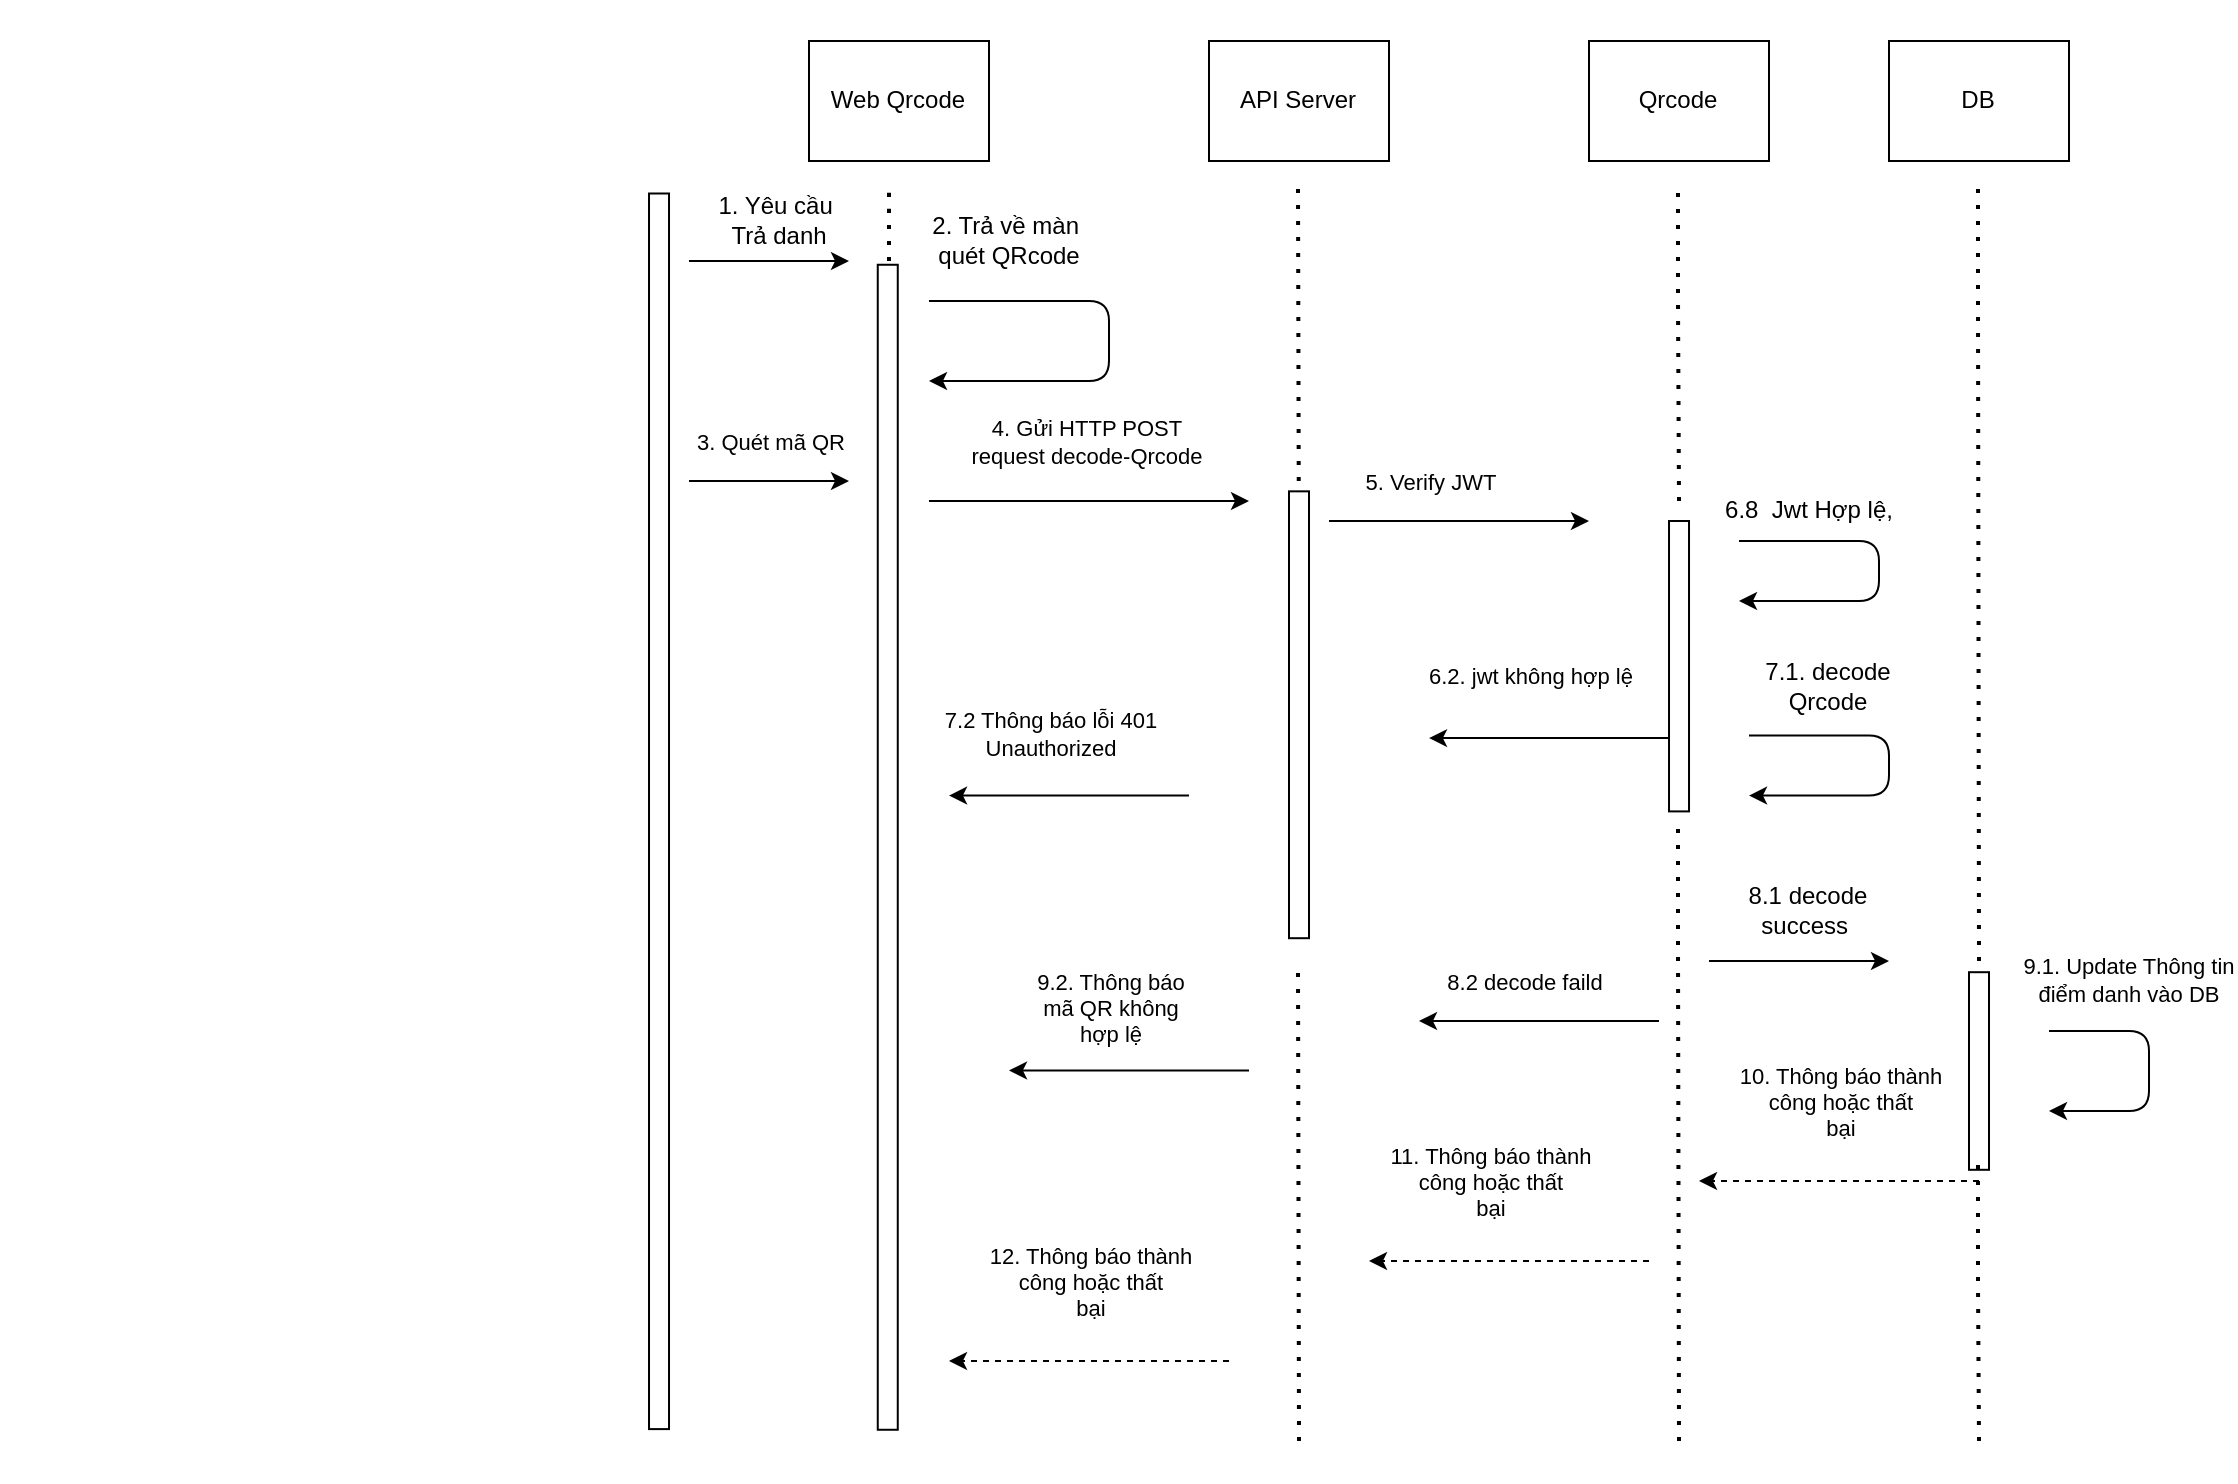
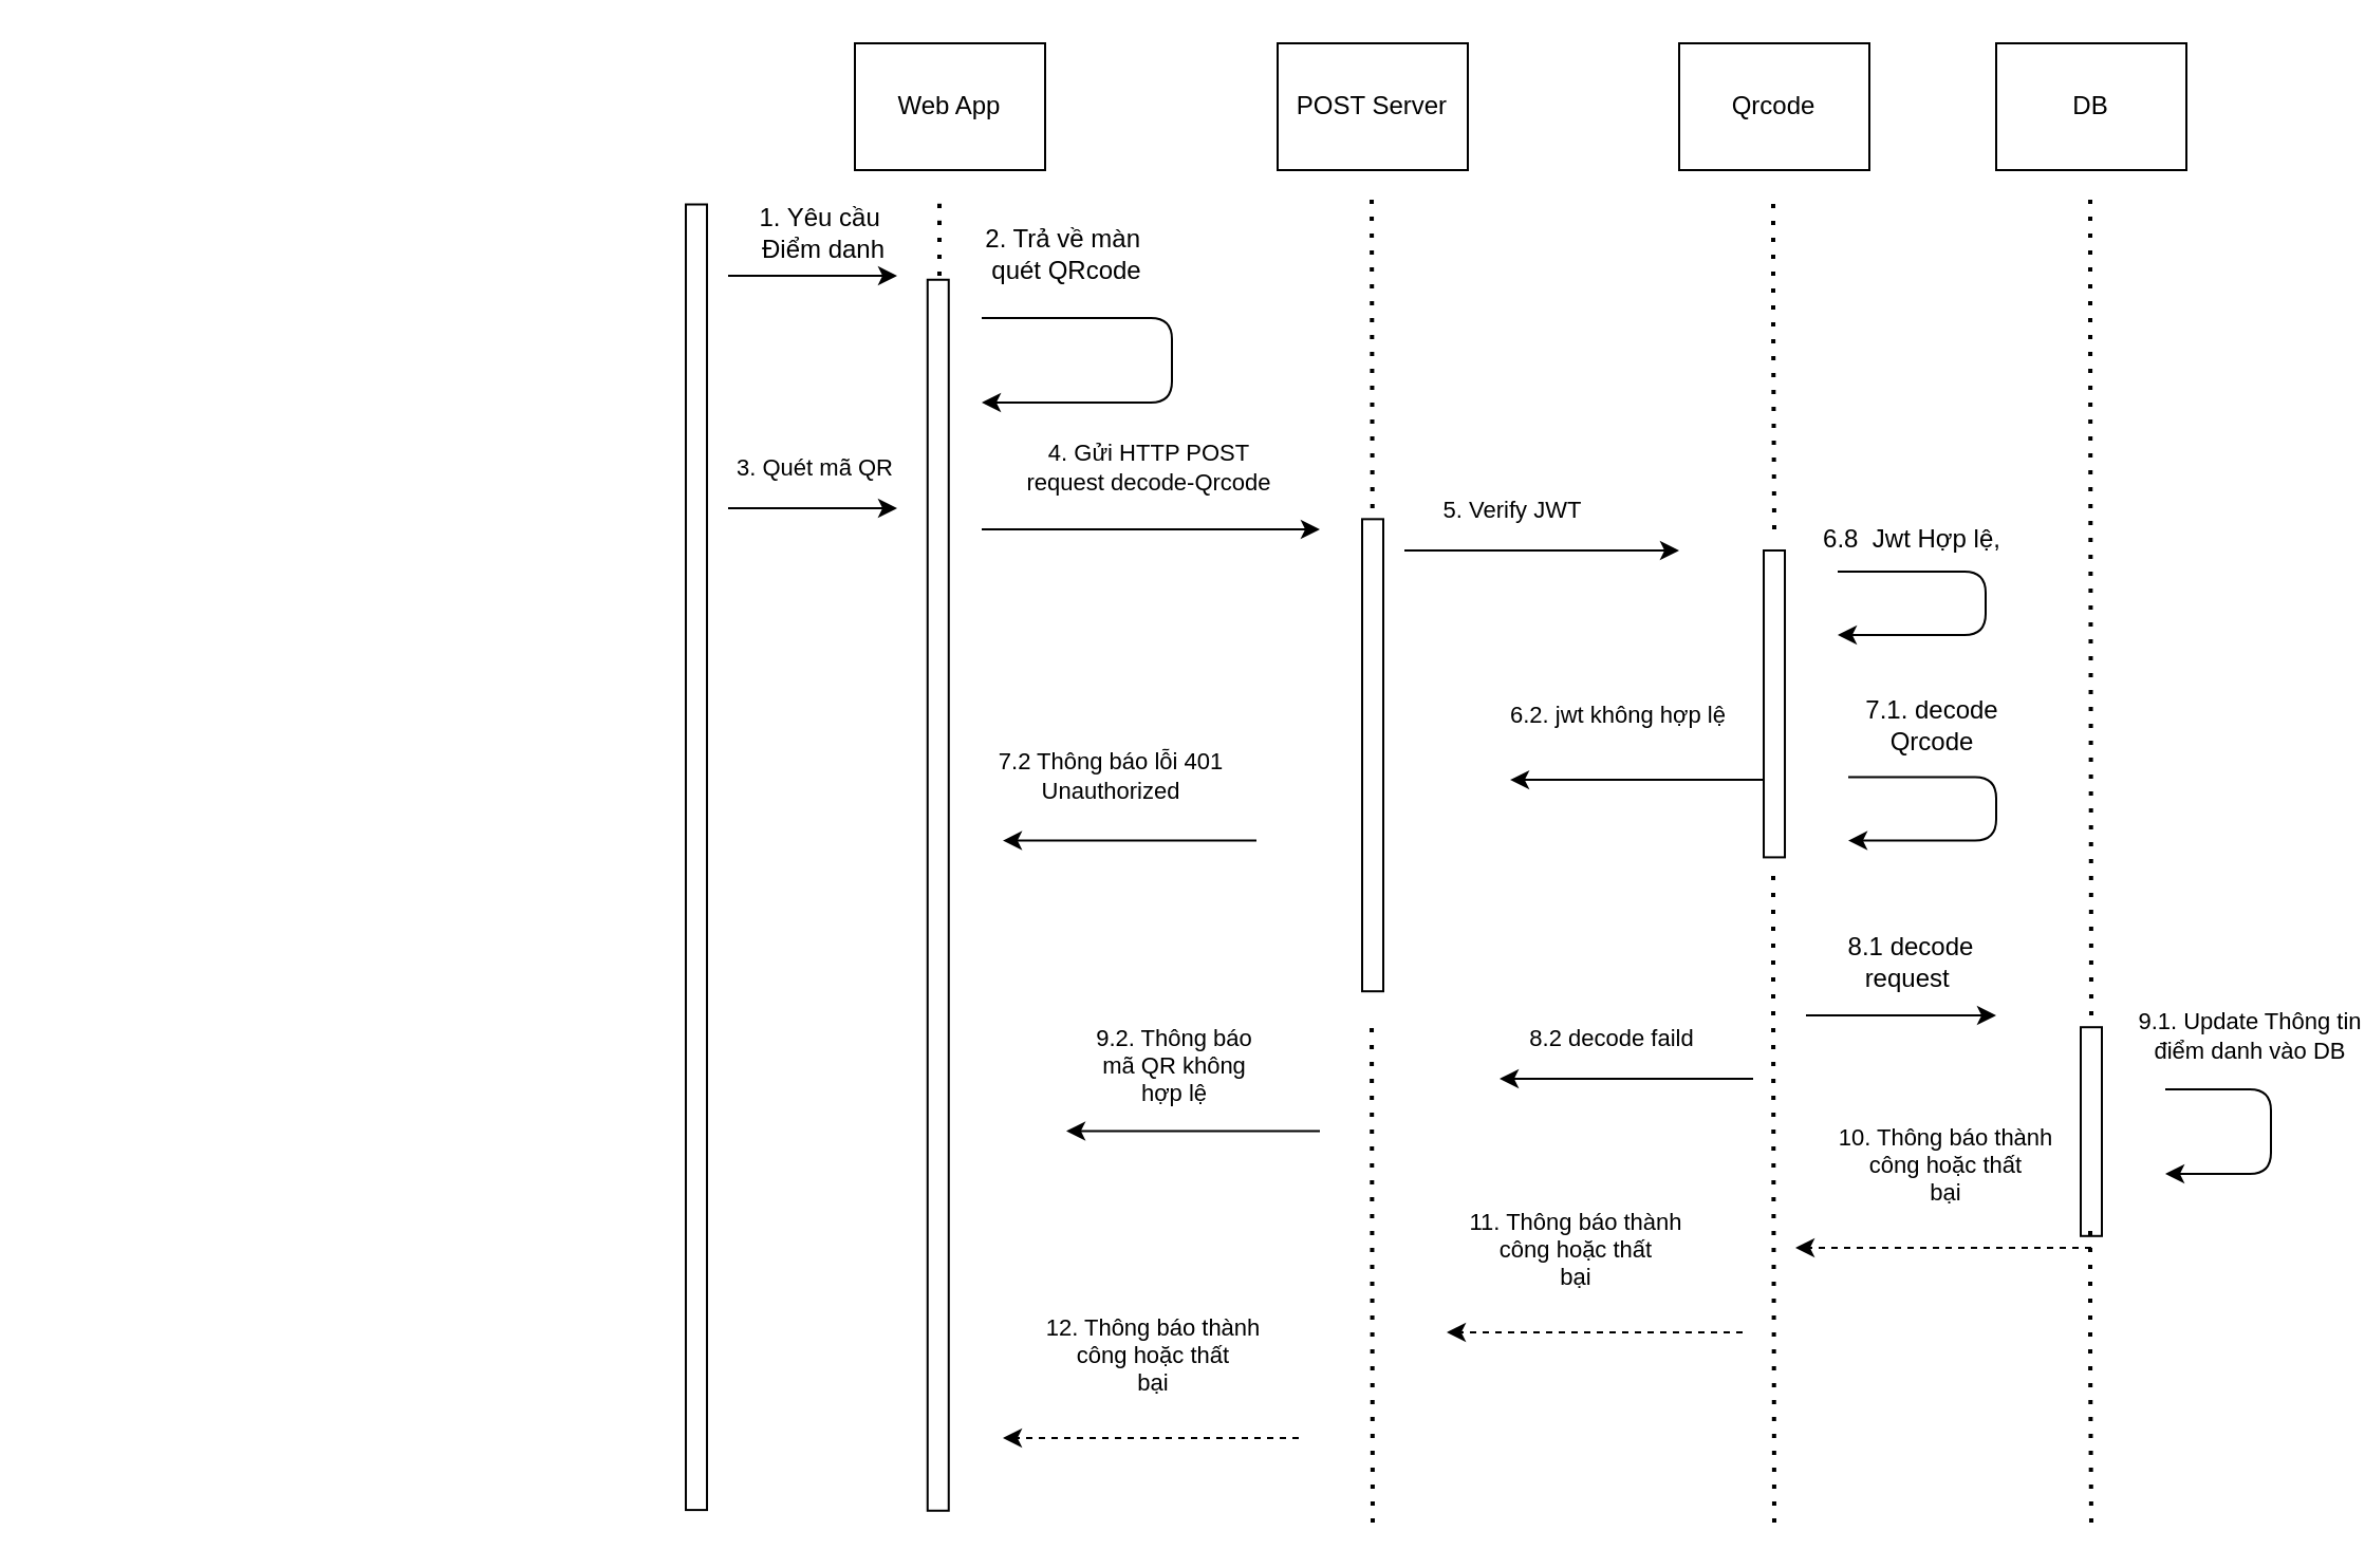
- <mxCell id="2" value="Web Qrcode" style="rounded=0;whiteSpace=wrap;html=1;" vertex="1" parent="1"><mxGeometry x="404" y="20" width="90" height="60" as="geometry" /></mxCell>
+ <mxCell id="2" value="Web App" style="rounded=0;whiteSpace=wrap;html=1;" vertex="1" parent="1"><mxGeometry x="404" y="20" width="90" height="60" as="geometry" /></mxCell>
- <mxCell id="3" value="API Server" style="rounded=0;whiteSpace=wrap;html=1;" vertex="1" parent="1"><mxGeometry x="604" y="20" width="90" height="60" as="geometry" /></mxCell>
+ <mxCell id="3" value="POST Server" style="rounded=0;whiteSpace=wrap;html=1;" vertex="1" parent="1"><mxGeometry x="604" y="20" width="90" height="60" as="geometry" /></mxCell>
- <mxCell id="9" value="1. Yêu cầu&amp;nbsp;&lt;br&gt;Trả danh" style="text;html=1;align=center;verticalAlign=middle;resizable=0;points=[];autosize=1;strokeColor=none;fillColor=none;" vertex="1" parent="1"><mxGeometry x="349" y="90" width="80" height="40" as="geometry" /></mxCell>
+ <mxCell id="9" value="1. Yêu cầu&amp;nbsp;&lt;br&gt;Điểm danh" style="text;html=1;align=center;verticalAlign=middle;resizable=0;points=[];autosize=1;strokeColor=none;fillColor=none;" vertex="1" parent="1"><mxGeometry x="349" y="90" width="80" height="40" as="geometry" /></mxCell>
- <mxCell id="44" value="8.1 decode success&amp;nbsp;" style="text;html=1;strokeColor=none;fillColor=none;align=center;verticalAlign=middle;whiteSpace=wrap;rounded=0;" vertex="1" parent="1"><mxGeometry x="854" y="440" width="100" height="30" as="geometry" /></mxCell>
+ <mxCell id="44" value="8.1 decode request&amp;nbsp;" style="text;html=1;strokeColor=none;fillColor=none;align=center;verticalAlign=middle;whiteSpace=wrap;rounded=0;" vertex="1" parent="1"><mxGeometry x="854" y="440" width="100" height="30" as="geometry" /></mxCell>
